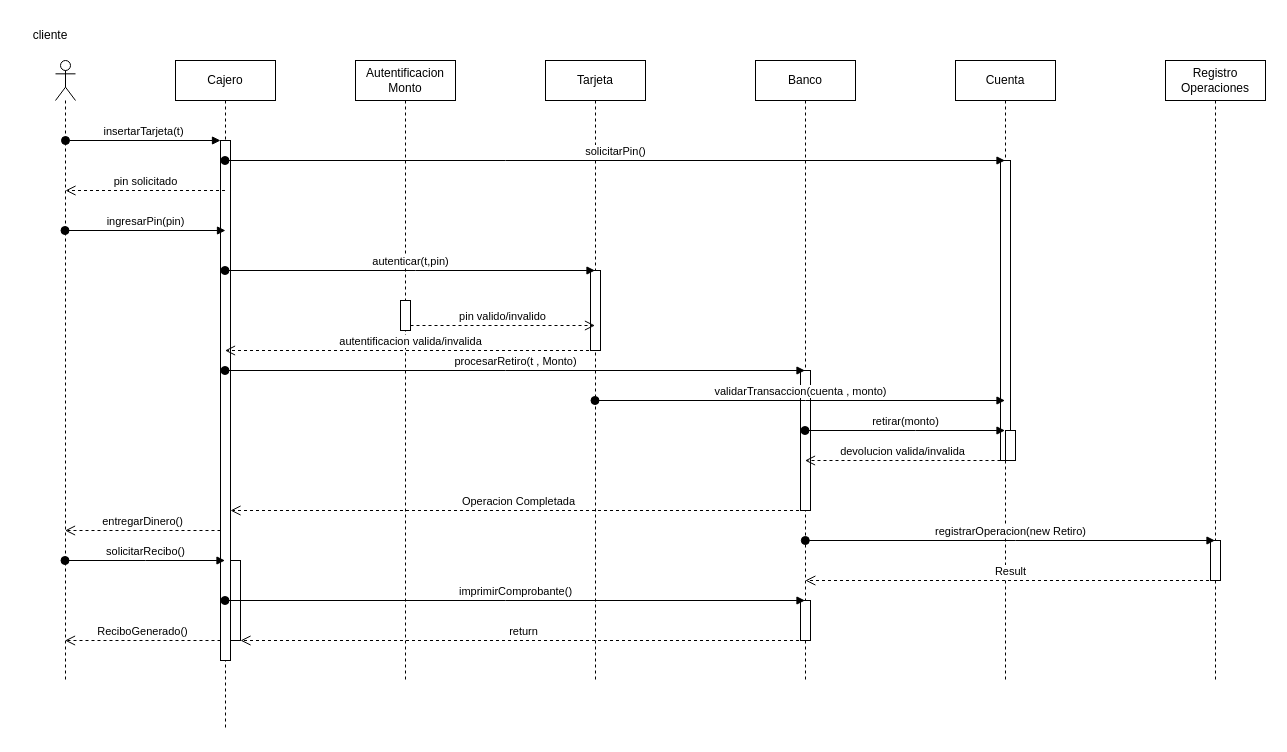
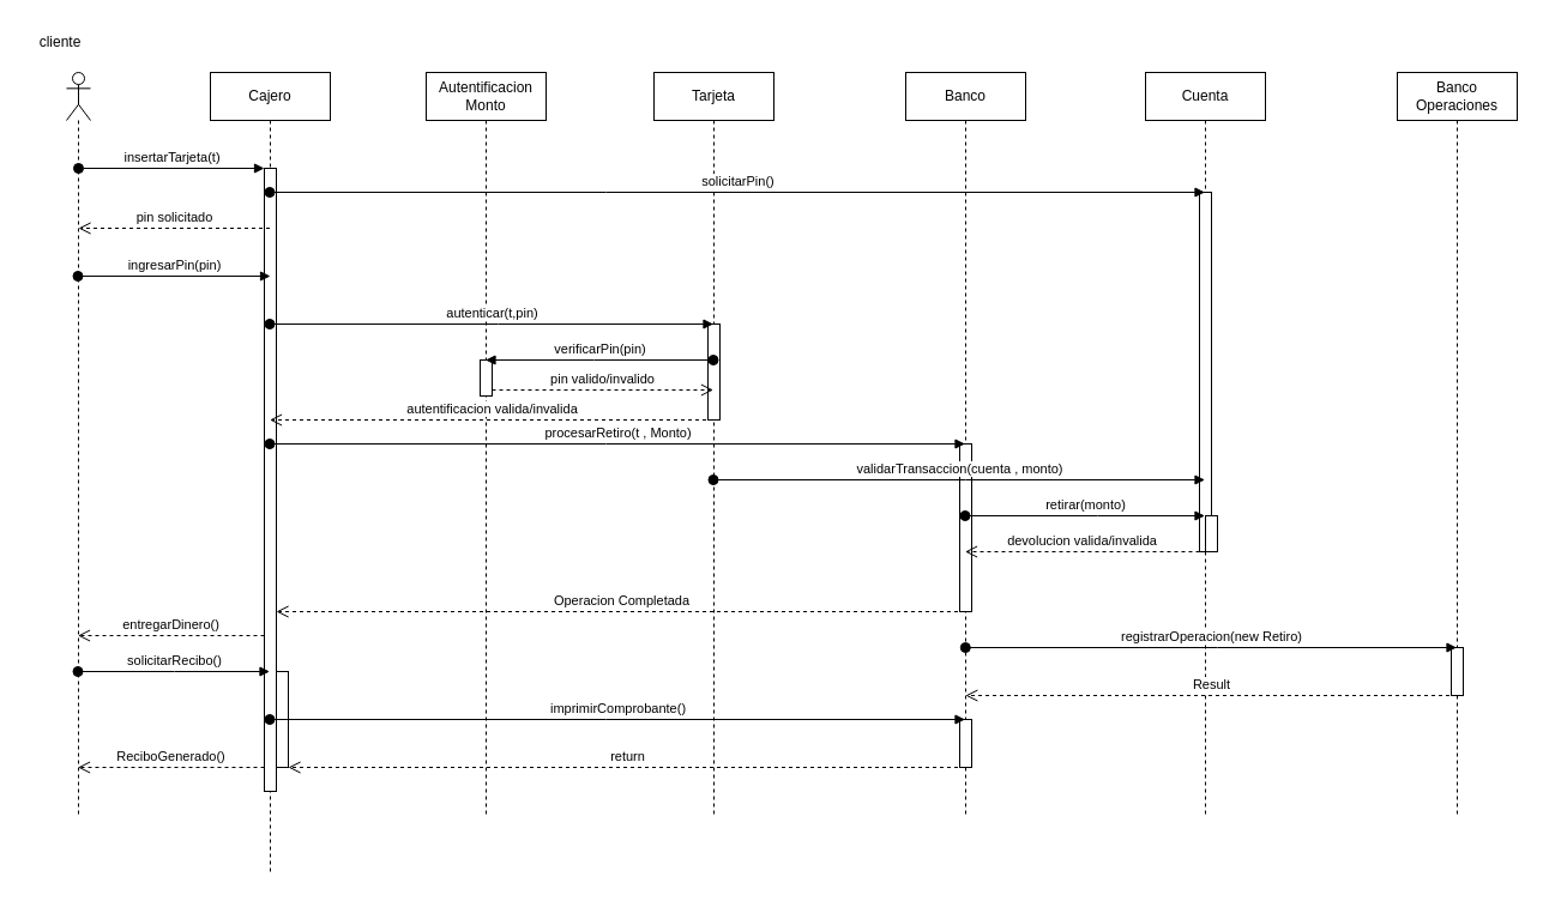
- <mxCell id="16" value="Registro&lt;div&gt;Operaciones&lt;/div&gt;" style="shape=umlLifeline;perimeter=lifelinePerimeter;whiteSpace=wrap;html=1;container=1;dropTarget=0;collapsible=0;recursiveResize=0;outlineConnect=0;portConstraint=eastwest;newEdgeStyle={&quot;curved&quot;:0,&quot;rounded&quot;:0};" vertex="1" parent="1"><mxGeometry x="1165" y="60" width="100" height="620" as="geometry" /></mxCell>
+ <mxCell id="16" value="Banco&lt;div&gt;Operaciones&lt;/div&gt;" style="shape=umlLifeline;perimeter=lifelinePerimeter;whiteSpace=wrap;html=1;container=1;dropTarget=0;collapsible=0;recursiveResize=0;outlineConnect=0;portConstraint=eastwest;newEdgeStyle={&quot;curved&quot;:0,&quot;rounded&quot;:0};" vertex="1" parent="1"><mxGeometry x="1165" y="60" width="100" height="620" as="geometry" /></mxCell>
+ <mxCell id="23" value="verificarPin(pin)" style="html=1;verticalAlign=bottom;startArrow=oval;startFill=1;endArrow=block;startSize=8;curved=0;rounded=0;" edge="1" parent="1" source="8" target="6"><mxGeometry width="60" relative="1" as="geometry"><mxPoint x="435" y="320" as="sourcePoint" /><mxPoint x="495" y="320" as="targetPoint" /><Array as="points"><mxPoint x="495" y="300" /></Array></mxGeometry></mxCell>
